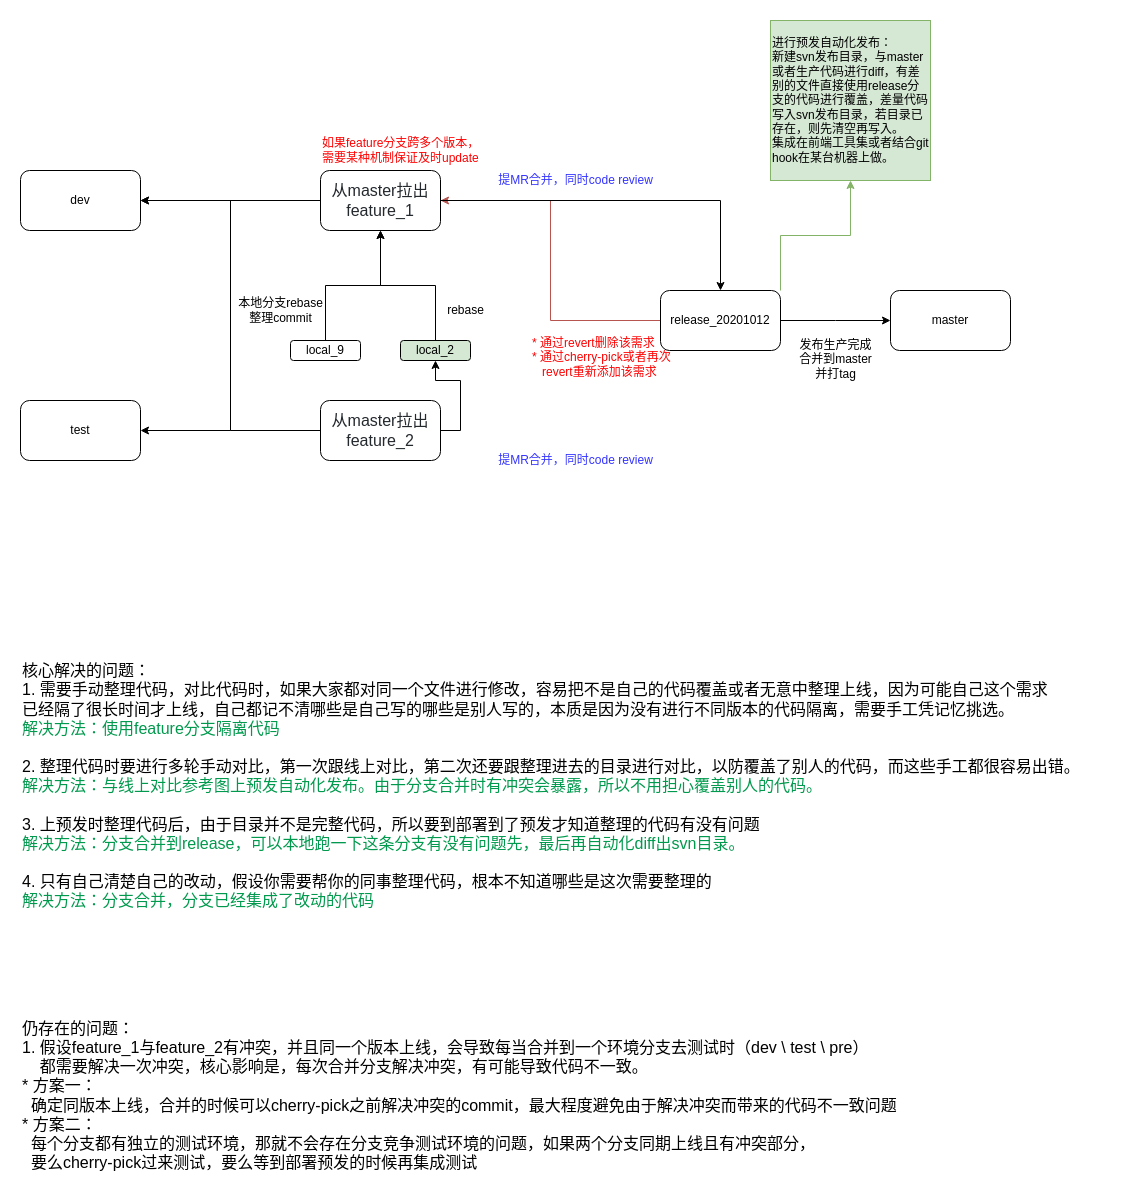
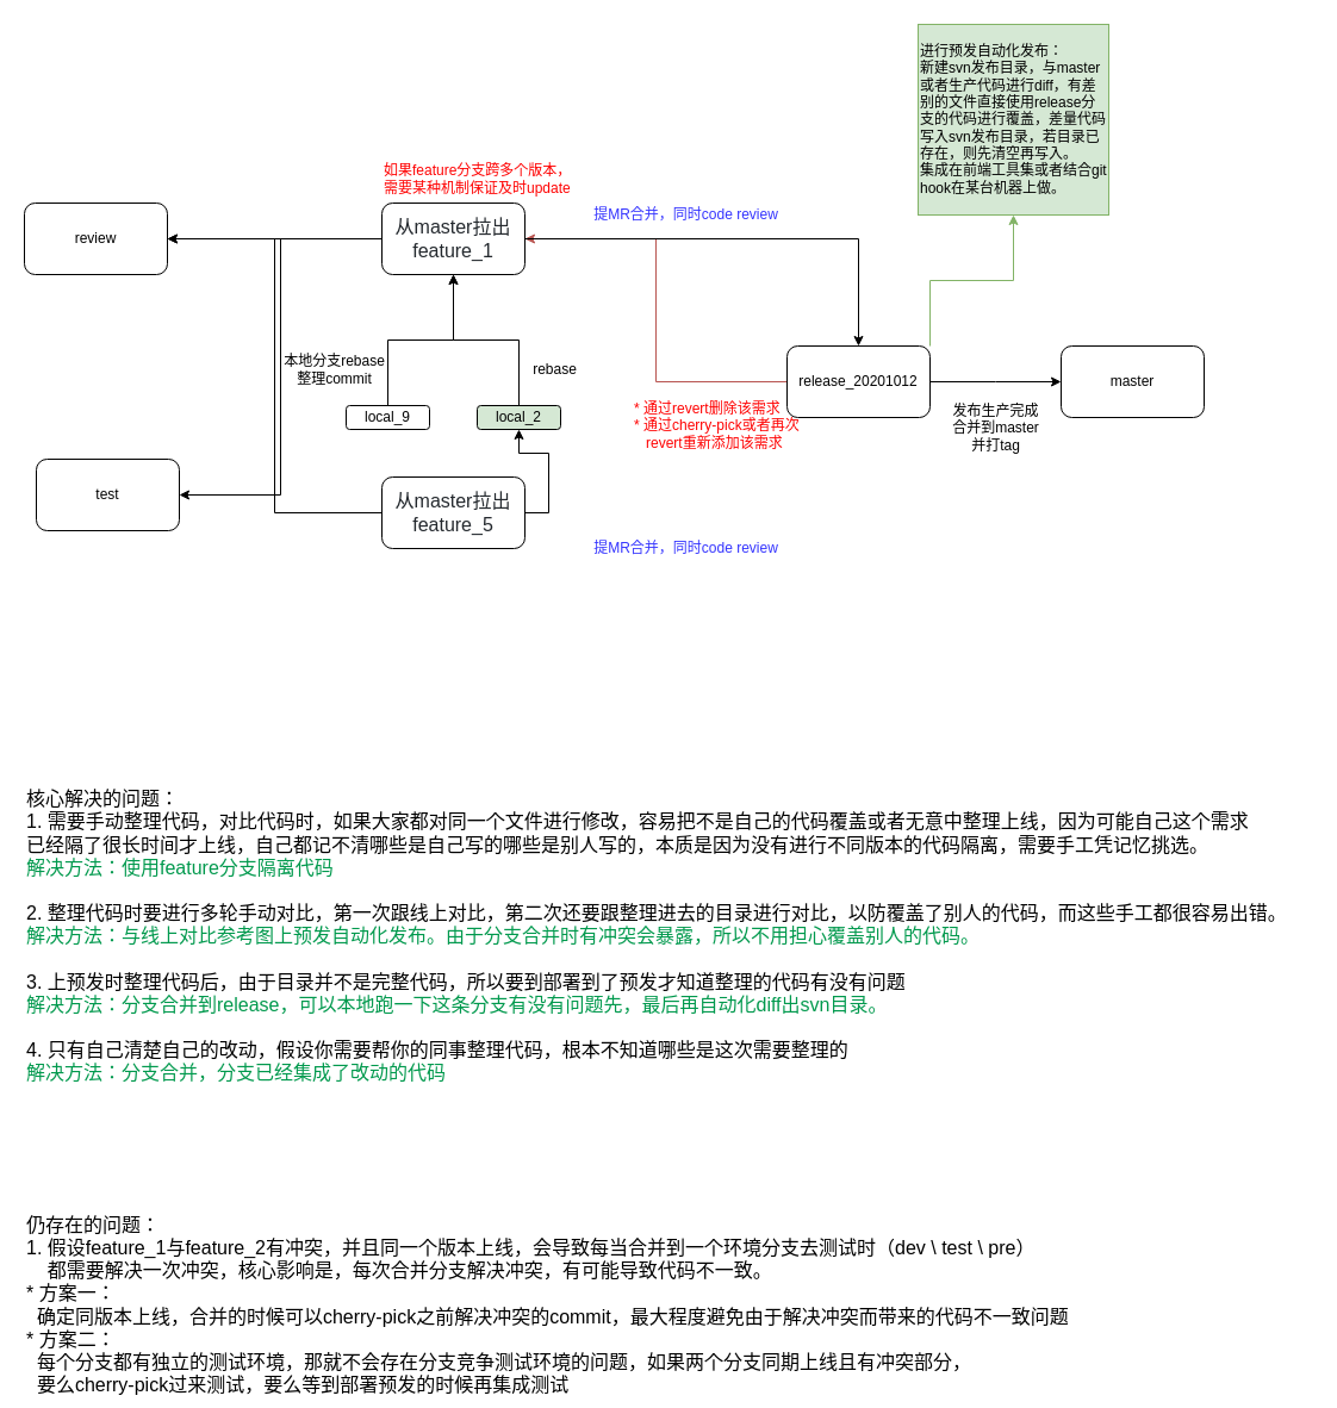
- <mxCell id="8" value="dev" style="rounded=1;whiteSpace=wrap;html=1;" vertex="1" parent="1"><mxGeometry x="20" y="170" width="120" height="60" as="geometry" /></mxCell>
+ <mxCell id="8" value="review" style="rounded=1;whiteSpace=wrap;html=1;" vertex="1" parent="1"><mxGeometry x="20" y="170" width="120" height="60" as="geometry" /></mxCell>
- <mxCell id="7" value="test" style="rounded=1;whiteSpace=wrap;html=1;" vertex="1" parent="1"><mxGeometry x="20" y="400" width="120" height="60" as="geometry" /></mxCell>
+ <mxCell id="7" value="test" style="rounded=1;whiteSpace=wrap;html=1;" vertex="1" parent="1"><mxGeometry x="30" y="385" width="120" height="60" as="geometry" /></mxCell>
- <mxCell id="15" value="&lt;span style=&quot;color: rgb(36 , 41 , 46) ; font-size: 16px ; text-align: left ; background-color: rgb(255 , 255 , 255)&quot;&gt;从master拉出&lt;/span&gt;&lt;span style=&quot;color: rgb(36 , 41 , 46) ; font-family: , , &amp;#34;segoe ui&amp;#34; , &amp;#34;helvetica&amp;#34; , &amp;#34;arial&amp;#34; , sans-serif , &amp;#34;apple color emoji&amp;#34; , &amp;#34;segoe ui emoji&amp;#34; ; font-size: 16px ; text-align: left ; background-color: rgb(255 , 255 , 255)&quot;&gt;feature_2&lt;/span&gt;" style="rounded=1;whiteSpace=wrap;html=1;" vertex="1" parent="1"><mxGeometry x="320" y="400" width="120" height="60" as="geometry" /></mxCell>
+ <mxCell id="15" value="&lt;span style=&quot;color: rgb(36 , 41 , 46) ; font-size: 16px ; text-align: left ; background-color: rgb(255 , 255 , 255)&quot;&gt;从master拉出&lt;/span&gt;&lt;span style=&quot;color: rgb(36 , 41 , 46) ; font-family: , , &amp;#34;segoe ui&amp;#34; , &amp;#34;helvetica&amp;#34; , &amp;#34;arial&amp;#34; , sans-serif , &amp;#34;apple color emoji&amp;#34; , &amp;#34;segoe ui emoji&amp;#34; ; font-size: 16px ; text-align: left ; background-color: rgb(255 , 255 , 255)&quot;&gt;feature_5&lt;/span&gt;" style="rounded=1;whiteSpace=wrap;html=1;" vertex="1" parent="1"><mxGeometry x="320" y="400" width="120" height="60" as="geometry" /></mxCell>
